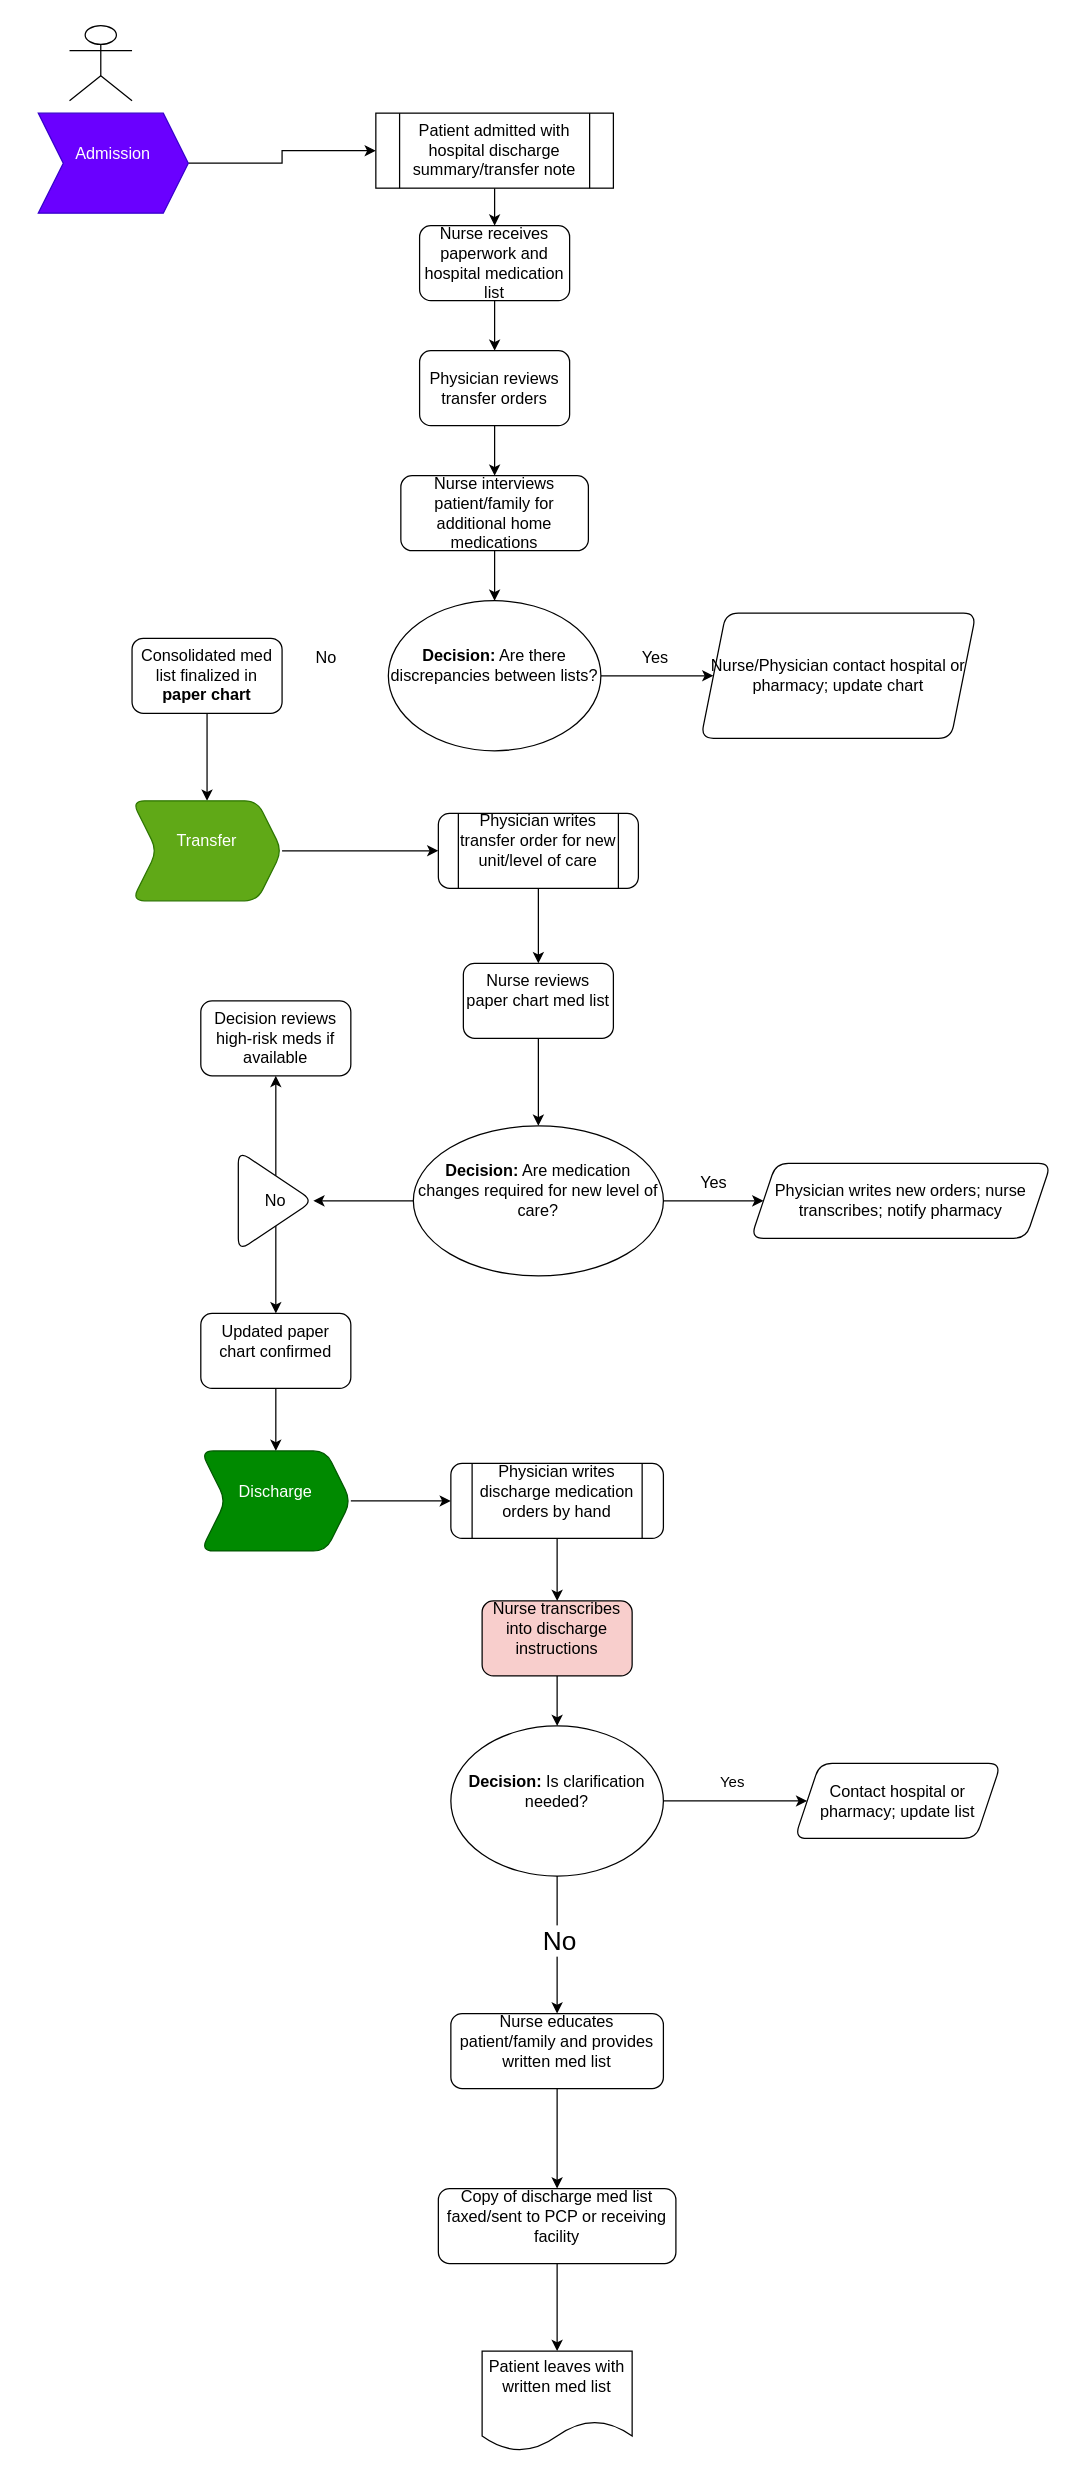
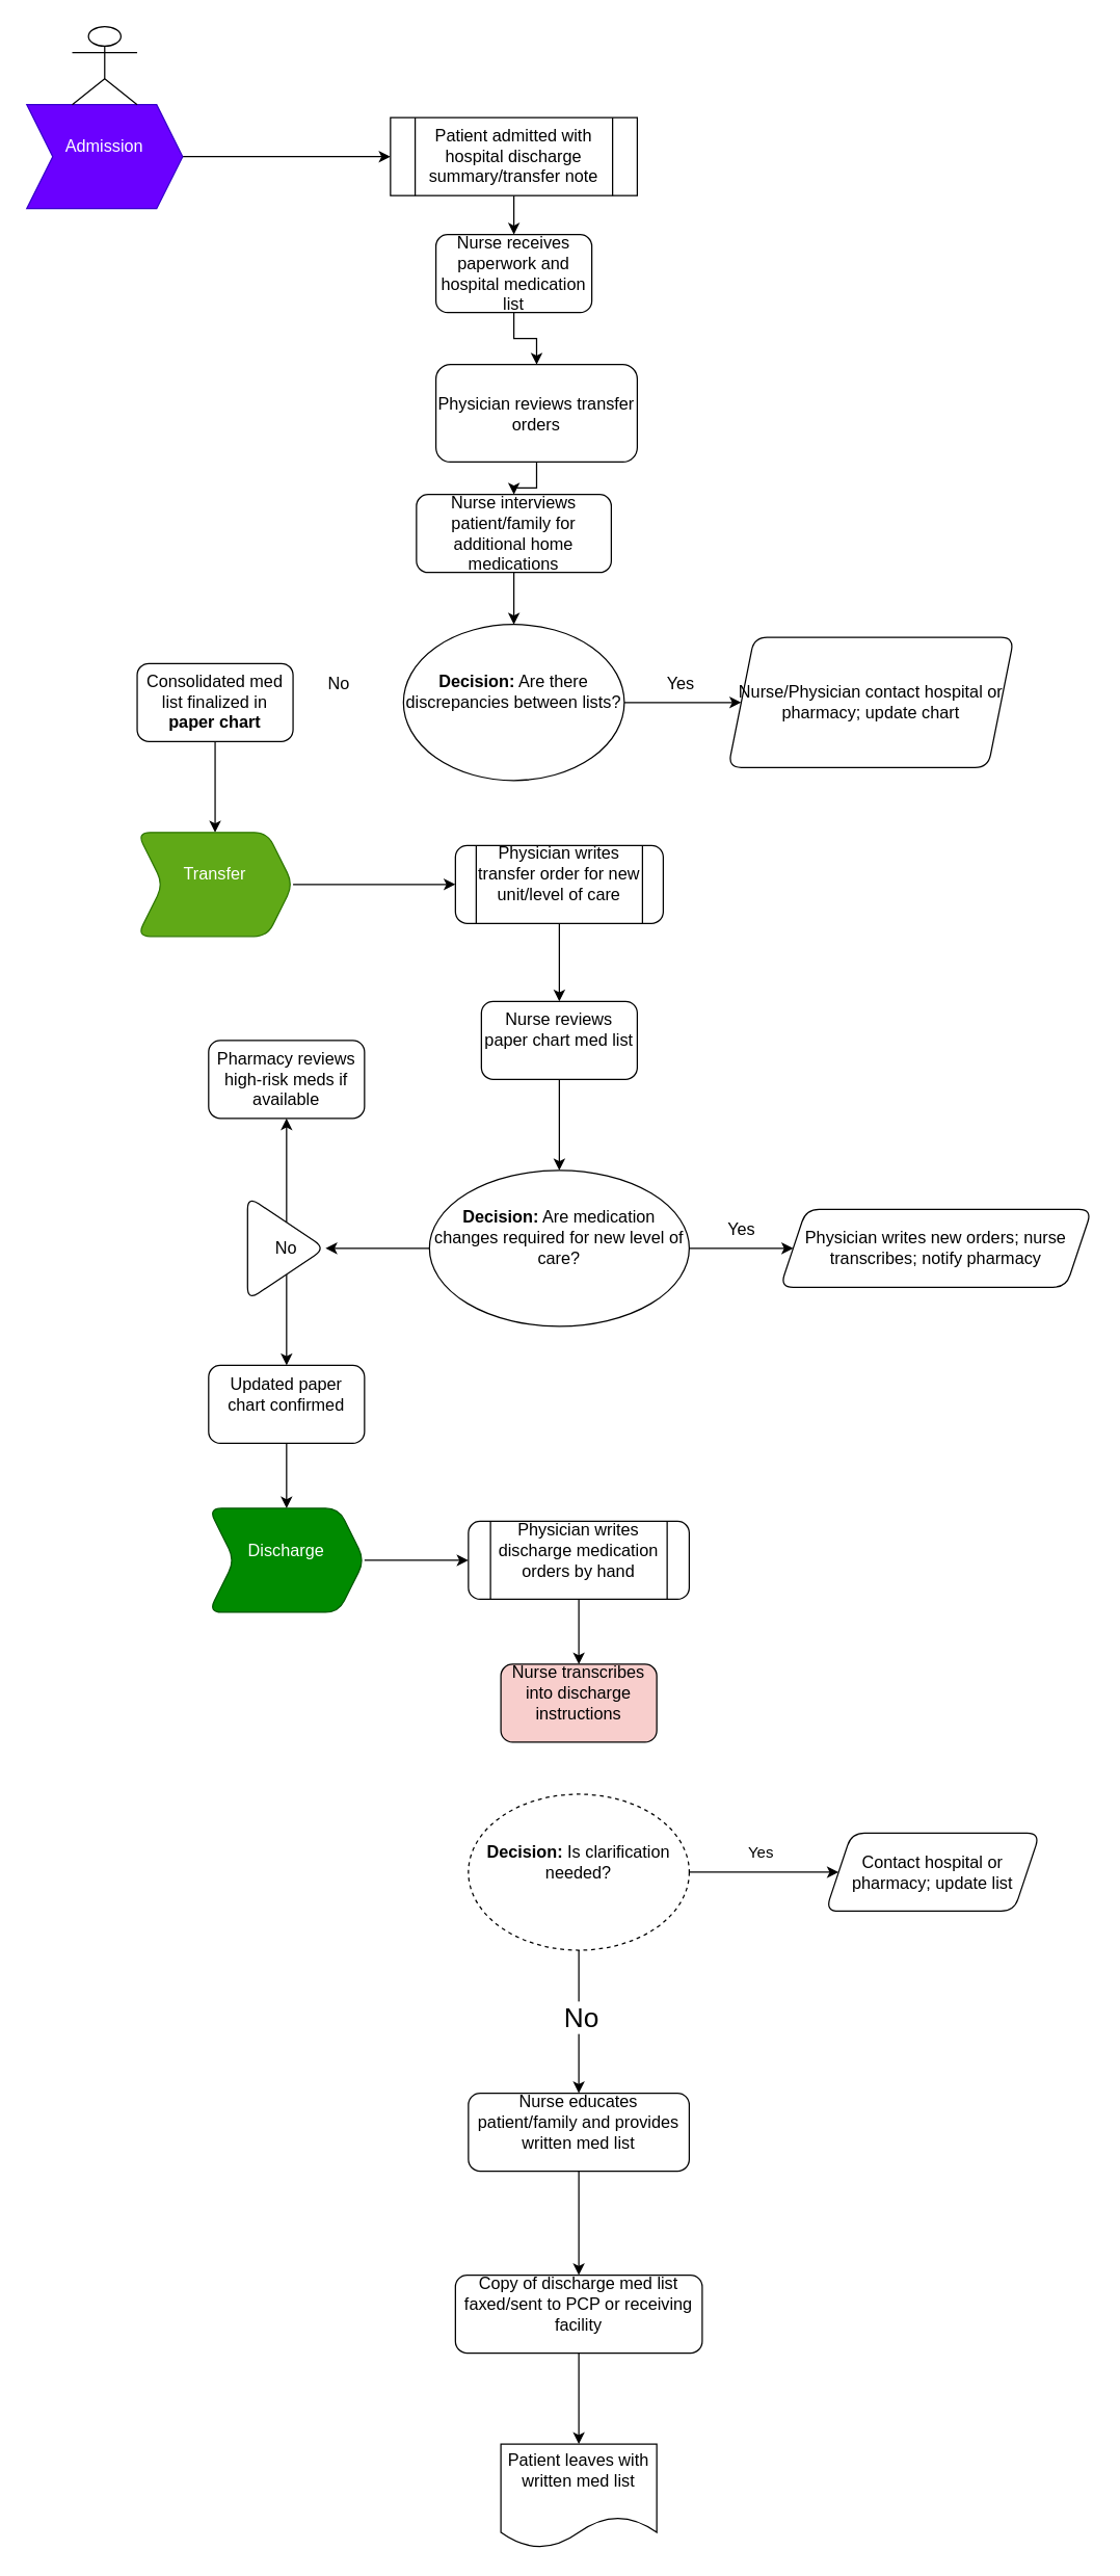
- <mxCell id="3" value="&#10;Admission&#10;&#10;" style="shape=step;perimeter=stepPerimeter;whiteSpace=wrap;html=1;fixedSize=1;fillColor=#6a00ff;fontColor=#ffffff;strokeColor=#3700CC;fontSize=13;" vertex="1" parent="1"><mxGeometry x="30" y="90" width="120" height="80" as="geometry" /></mxCell>
+ <mxCell id="3" value="&#10;Admission&#10;&#10;" style="shape=step;perimeter=stepPerimeter;whiteSpace=wrap;html=1;fixedSize=1;fillColor=#6a00ff;fontColor=#ffffff;strokeColor=#3700CC;fontSize=13;" vertex="1" parent="1"><mxGeometry x="20" y="80" width="120" height="80" as="geometry" /></mxCell>
- <mxCell id="10" value="&lt;br&gt;Physician reviews transfer orders&lt;div&gt;&lt;br&gt;&lt;/div&gt;" style="rounded=1;whiteSpace=wrap;html=1;fontSize=13;" vertex="1" parent="1"><mxGeometry x="335" y="280" width="120" height="60" as="geometry" /></mxCell>
+ <mxCell id="10" value="&lt;br&gt;Physician reviews transfer orders&lt;div&gt;&lt;br&gt;&lt;/div&gt;" style="rounded=1;whiteSpace=wrap;html=1;fontSize=13;" vertex="1" parent="1"><mxGeometry x="335" y="280" width="155" height="75" as="geometry" /></mxCell>
- <mxCell id="34" value="&lt;br&gt;Decision reviews high-risk meds if available&lt;div&gt;&lt;br/&gt;&lt;/div&gt;" style="rounded=1;whiteSpace=wrap;html=1;fontSize=13;" vertex="1" parent="1"><mxGeometry x="160" y="800" width="120" height="60" as="geometry" /></mxCell>
+ <mxCell id="34" value="&lt;br&gt;Pharmacy reviews high-risk meds if available&lt;div&gt;&lt;br/&gt;&lt;/div&gt;" style="rounded=1;whiteSpace=wrap;html=1;fontSize=13;" vertex="1" parent="1"><mxGeometry x="160" y="800" width="120" height="60" as="geometry" /></mxCell>
- <mxCell id="41" value="" style="edgeStyle=orthogonalEdgeStyle;rounded=0;orthogonalLoop=1;jettySize=auto;html=1;" edge="1" parent="1" source="42" target="46"><mxGeometry relative="1" as="geometry" /></mxCell>
- <mxCell id="46" value="&#10;&lt;strong data-end=&quot;2593&quot; data-start=&quot;2580&quot;&gt;Decision:&lt;/strong&gt; Is clarification needed?&#10;&#10;" style="ellipse;whiteSpace=wrap;html=1;fontSize=13;rounded=1;" vertex="1" parent="1"><mxGeometry x="360" y="1380" width="170" height="120" as="geometry" /></mxCell>
+ <mxCell id="46" value="&#10;&lt;strong data-end=&quot;2593&quot; data-start=&quot;2580&quot;&gt;Decision:&lt;/strong&gt; Is clarification needed?&#10;&#10;" style="ellipse;whiteSpace=wrap;html=1;fontSize=13;rounded=1;dashed=1;" vertex="1" parent="1"><mxGeometry x="360" y="1380" width="170" height="120" as="geometry" /></mxCell>
